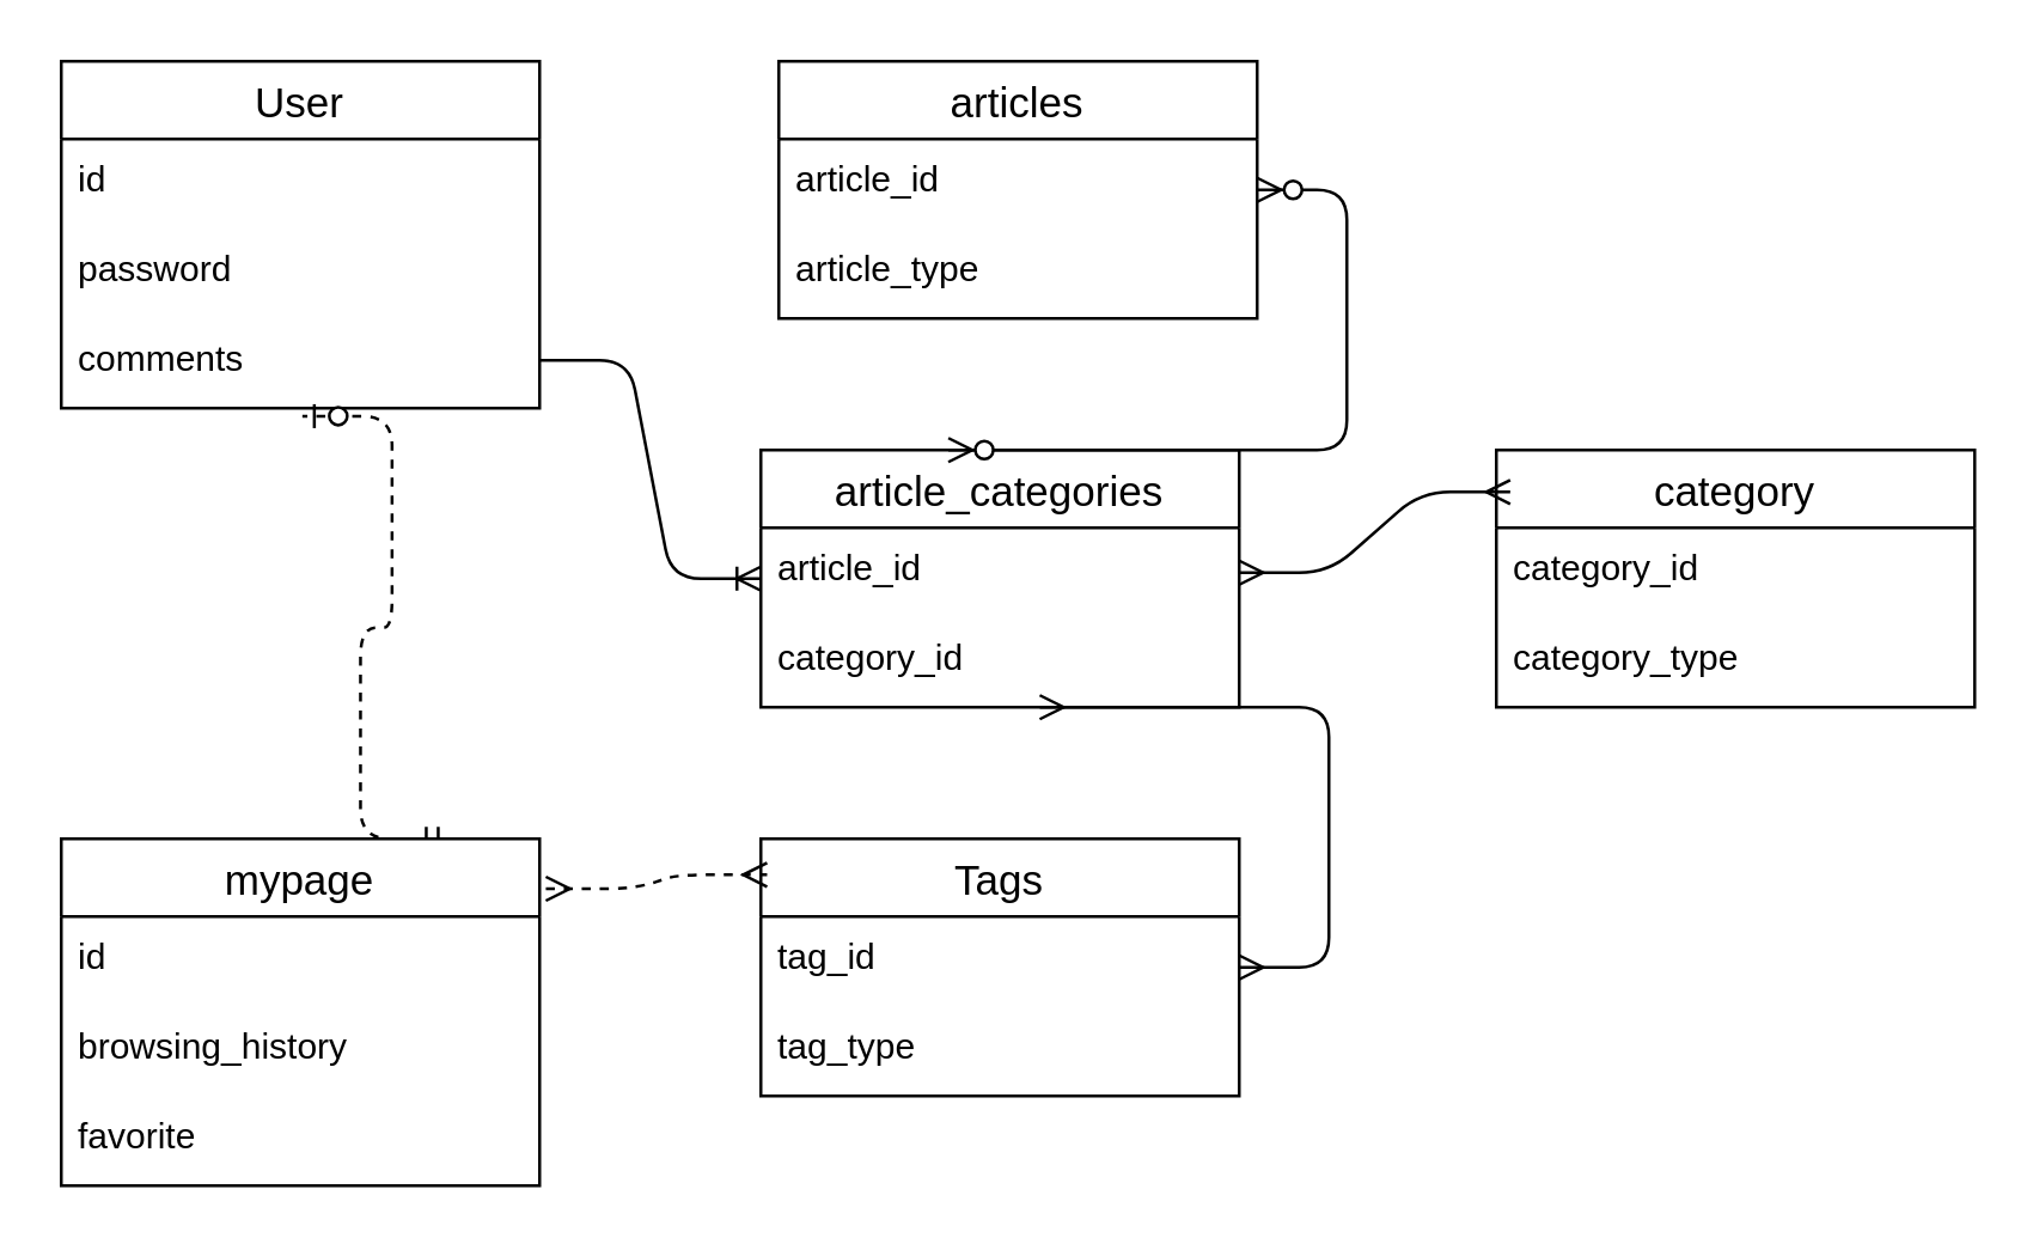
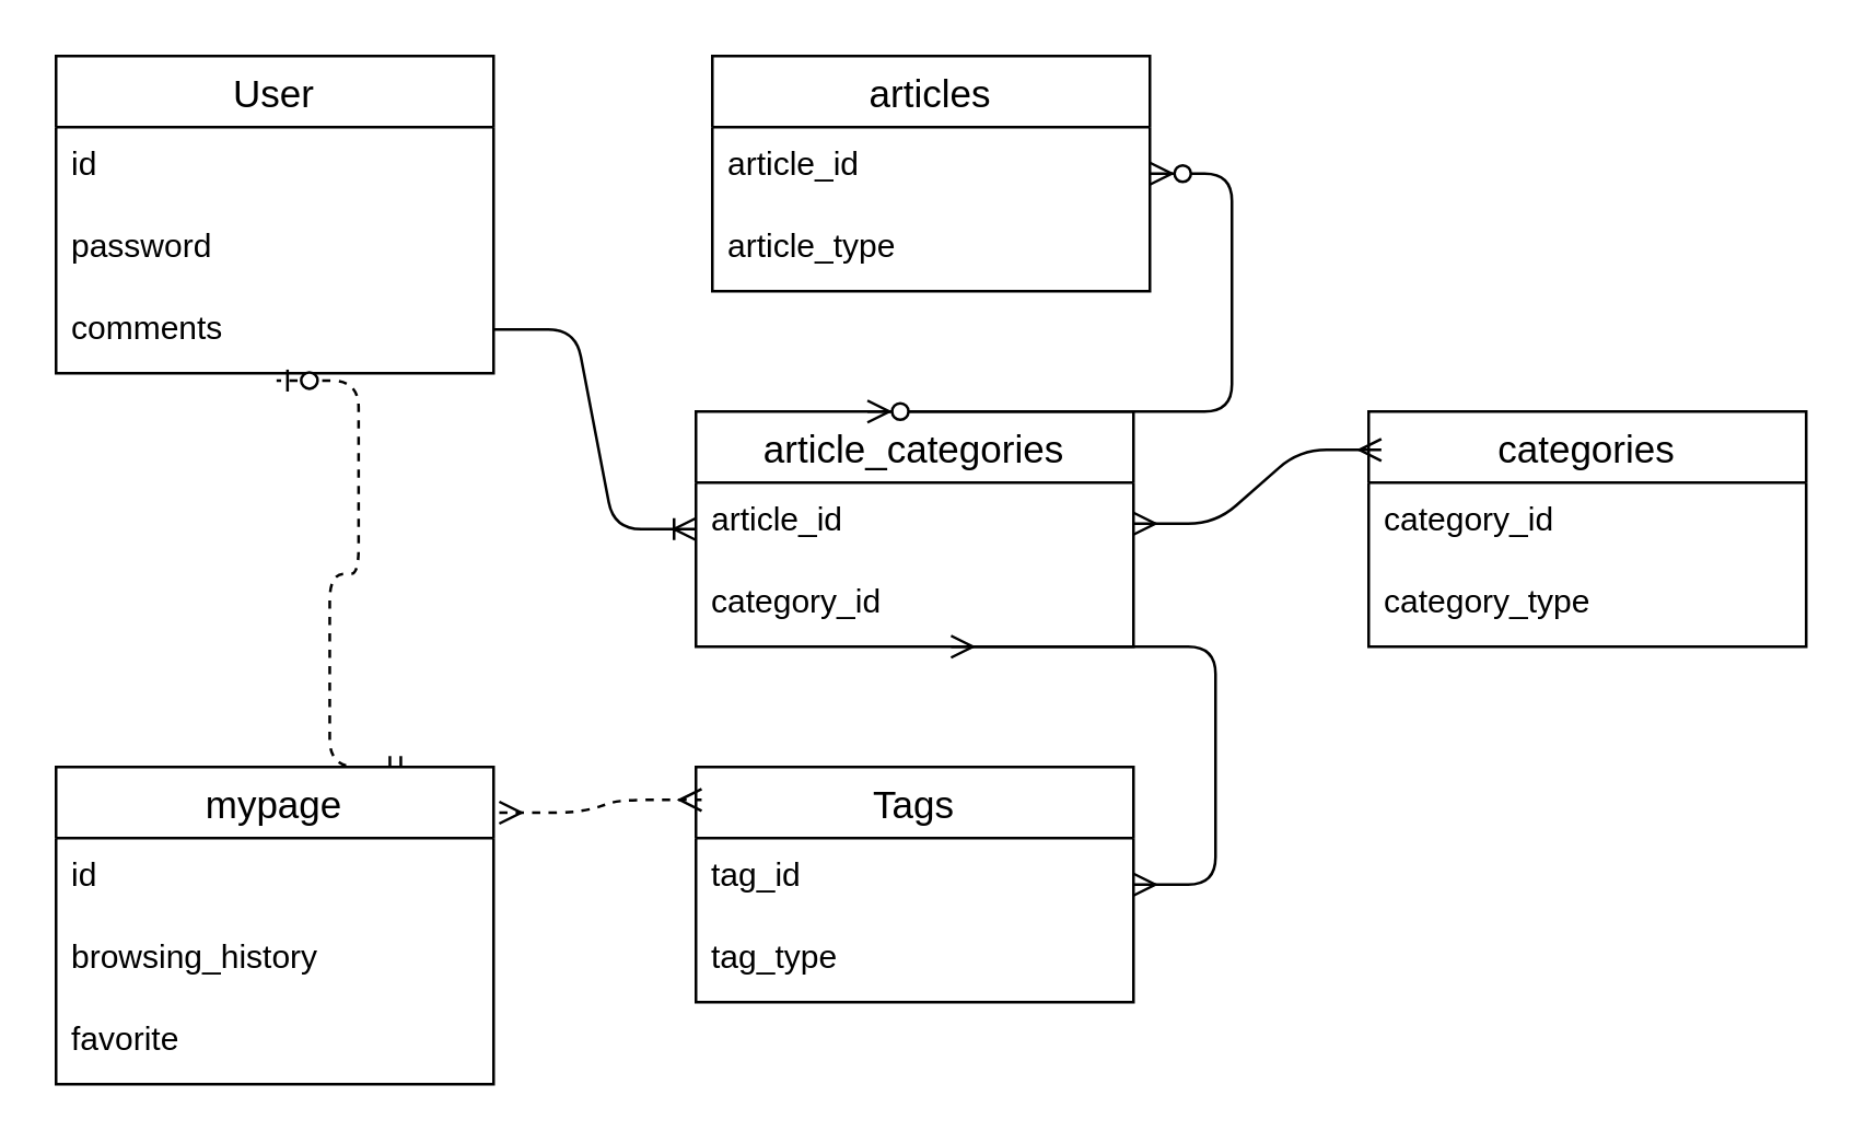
- <mxCell id="9" value="category" style="swimlane;fontStyle=0;childLayout=stackLayout;horizontal=1;startSize=26;horizontalStack=0;resizeParent=1;resizeParentMax=0;resizeLast=0;collapsible=1;marginBottom=0;align=center;fontSize=14;" vertex="1" parent="1"><mxGeometry x="500" y="150" width="160" height="86" as="geometry" /></mxCell>
+ <mxCell id="9" value="categories" style="swimlane;fontStyle=0;childLayout=stackLayout;horizontal=1;startSize=26;horizontalStack=0;resizeParent=1;resizeParentMax=0;resizeLast=0;collapsible=1;marginBottom=0;align=center;fontSize=14;" vertex="1" parent="1"><mxGeometry x="500" y="150" width="160" height="86" as="geometry" /></mxCell>
